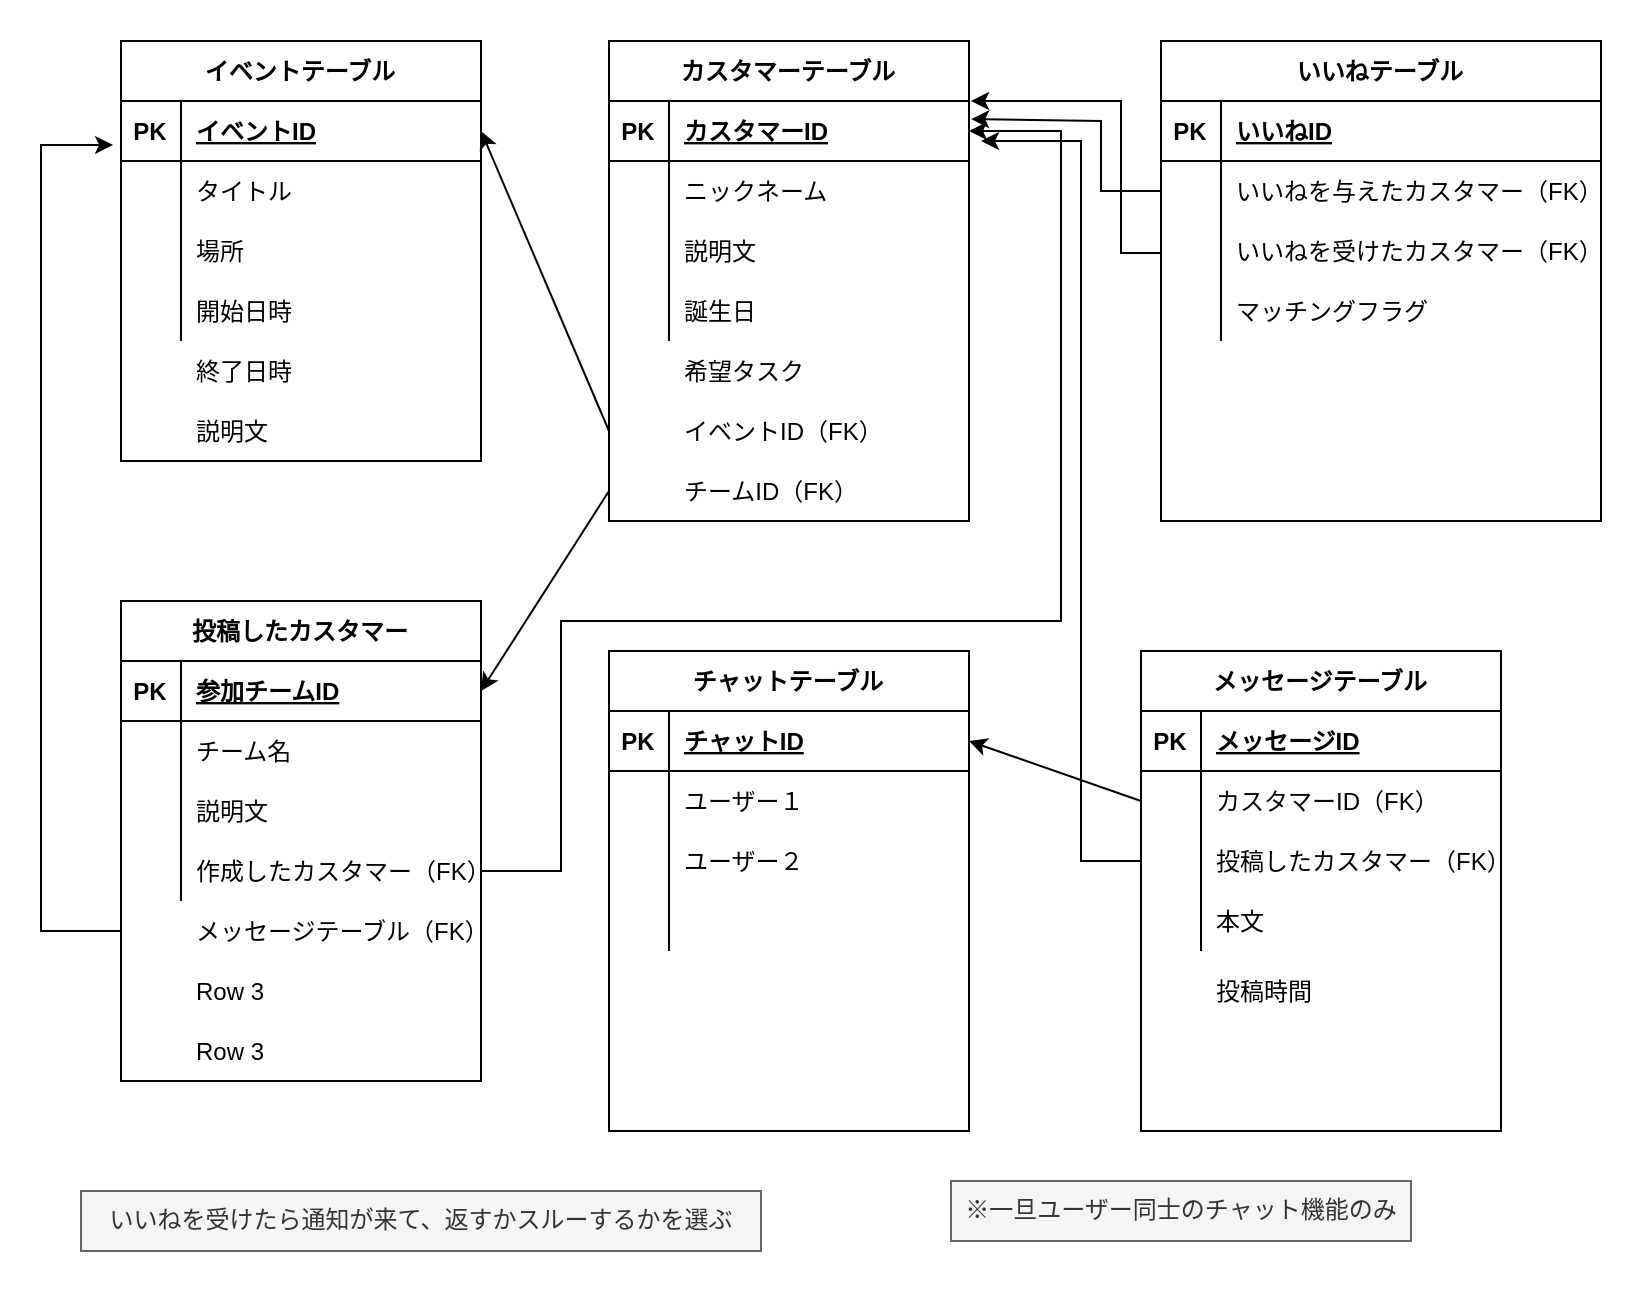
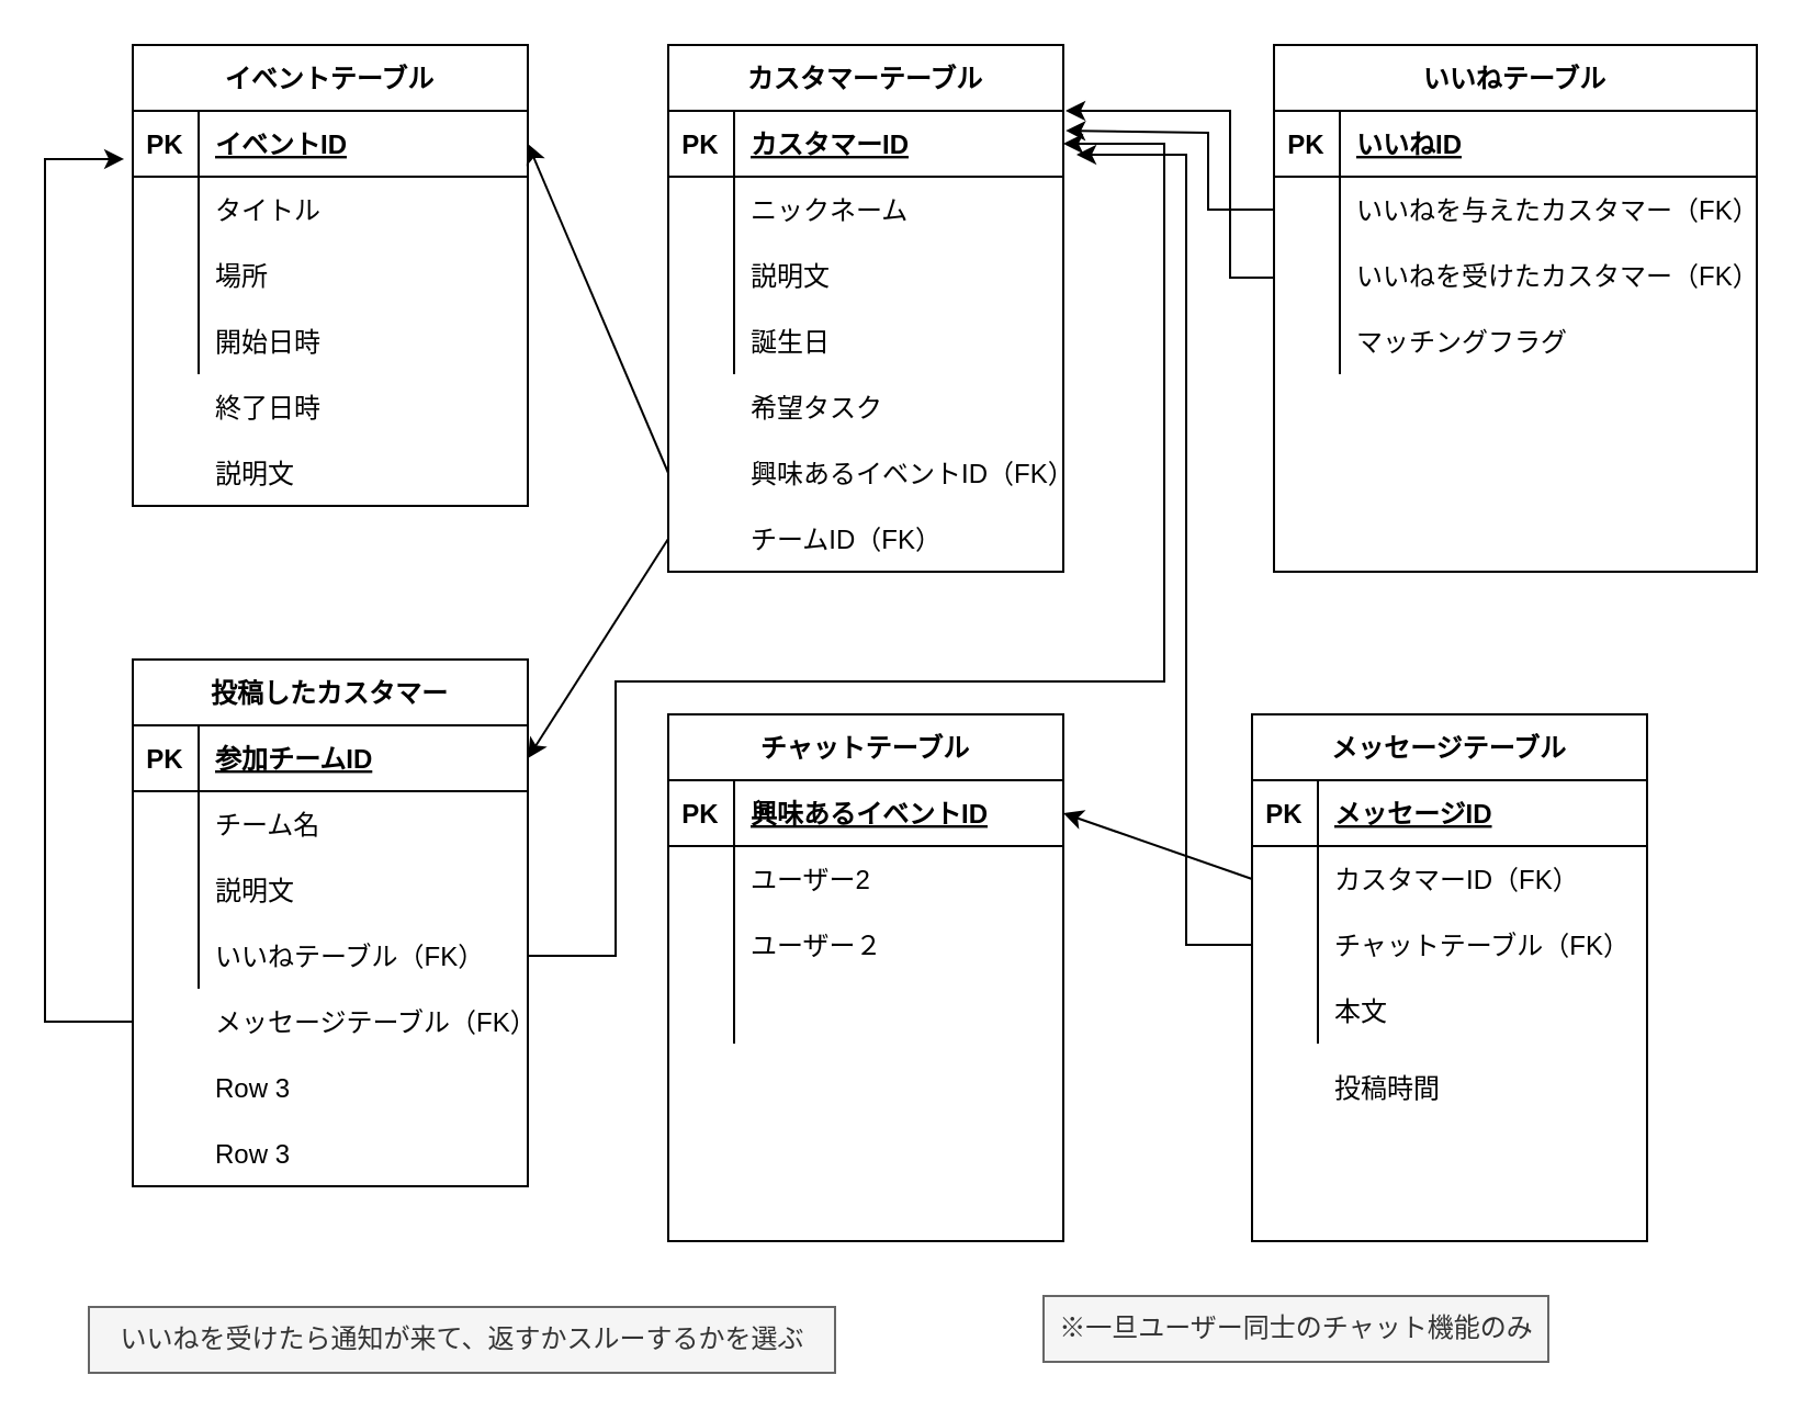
- <mxCell id="64" value="イベントID（FK）" style="shape=partialRectangle;connectable=0;fillColor=none;top=0;left=0;bottom=0;right=0;align=left;spacingLeft=6;overflow=hidden;" vertex="1" parent="62"><mxGeometry x="30" width="150" height="30" as="geometry"><mxRectangle width="150" height="30" as="alternateBounds" /></mxGeometry></mxCell>
+ <mxCell id="64" value="興味あるイベントID（FK）" style="shape=partialRectangle;connectable=0;fillColor=none;top=0;left=0;bottom=0;right=0;align=left;spacingLeft=6;overflow=hidden;" vertex="1" parent="62"><mxGeometry x="30" width="150" height="30" as="geometry"><mxRectangle width="150" height="30" as="alternateBounds" /></mxGeometry></mxCell>
- <mxCell id="71" value="チャットID" style="shape=partialRectangle;connectable=1;fillColor=none;top=0;left=0;bottom=0;right=0;align=left;spacingLeft=6;fontStyle=5;overflow=hidden;movable=1;resizable=1;rotatable=1;deletable=1;editable=1;" vertex="1" parent="69"><mxGeometry x="30" width="150" height="30" as="geometry"><mxRectangle width="150" height="30" as="alternateBounds" /></mxGeometry></mxCell>
+ <mxCell id="71" value="興味あるイベントID" style="shape=partialRectangle;connectable=1;fillColor=none;top=0;left=0;bottom=0;right=0;align=left;spacingLeft=6;fontStyle=5;overflow=hidden;movable=1;resizable=1;rotatable=1;deletable=1;editable=1;" vertex="1" parent="69"><mxGeometry x="30" width="150" height="30" as="geometry"><mxRectangle width="150" height="30" as="alternateBounds" /></mxGeometry></mxCell>
- <mxCell id="74" value="ユーザー１" style="shape=partialRectangle;connectable=1;fillColor=none;top=0;left=0;bottom=0;right=0;align=left;spacingLeft=6;overflow=hidden;movable=1;resizable=1;rotatable=1;deletable=1;editable=1;" vertex="1" parent="72"><mxGeometry x="30" width="150" height="30" as="geometry"><mxRectangle width="150" height="30" as="alternateBounds" /></mxGeometry></mxCell>
+ <mxCell id="74" value="ユーザー2" style="shape=partialRectangle;connectable=1;fillColor=none;top=0;left=0;bottom=0;right=0;align=left;spacingLeft=6;overflow=hidden;movable=1;resizable=1;rotatable=1;deletable=1;editable=1;" vertex="1" parent="72"><mxGeometry x="30" width="150" height="30" as="geometry"><mxRectangle width="150" height="30" as="alternateBounds" /></mxGeometry></mxCell>
- <mxCell id="94" value="投稿したカスタマー（FK）" style="shape=partialRectangle;connectable=1;fillColor=none;top=0;left=0;bottom=0;right=0;align=left;spacingLeft=6;overflow=hidden;movable=1;resizable=1;rotatable=1;deletable=1;editable=1;" vertex="1" parent="92"><mxGeometry x="30" width="150" height="30" as="geometry"><mxRectangle width="150" height="30" as="alternateBounds" /></mxGeometry></mxCell>
+ <mxCell id="94" value="チャットテーブル（FK）" style="shape=partialRectangle;connectable=1;fillColor=none;top=0;left=0;bottom=0;right=0;align=left;spacingLeft=6;overflow=hidden;movable=1;resizable=1;rotatable=1;deletable=1;editable=1;" vertex="1" parent="92"><mxGeometry x="30" width="150" height="30" as="geometry"><mxRectangle width="150" height="30" as="alternateBounds" /></mxGeometry></mxCell>
- <mxCell id="15" value="作成したカスタマー（FK）" style="shape=partialRectangle;connectable=1;fillColor=none;top=0;left=0;bottom=0;right=0;align=left;spacingLeft=6;overflow=hidden;movable=1;resizable=1;rotatable=1;deletable=1;editable=1;" vertex="1" parent="13"><mxGeometry x="30" width="150" height="30" as="geometry"><mxRectangle width="150" height="30" as="alternateBounds" /></mxGeometry></mxCell>
+ <mxCell id="15" value="いいねテーブル（FK）" style="shape=partialRectangle;connectable=1;fillColor=none;top=0;left=0;bottom=0;right=0;align=left;spacingLeft=6;overflow=hidden;movable=1;resizable=1;rotatable=1;deletable=1;editable=1;" vertex="1" parent="13"><mxGeometry x="30" width="150" height="30" as="geometry"><mxRectangle width="150" height="30" as="alternateBounds" /></mxGeometry></mxCell>
